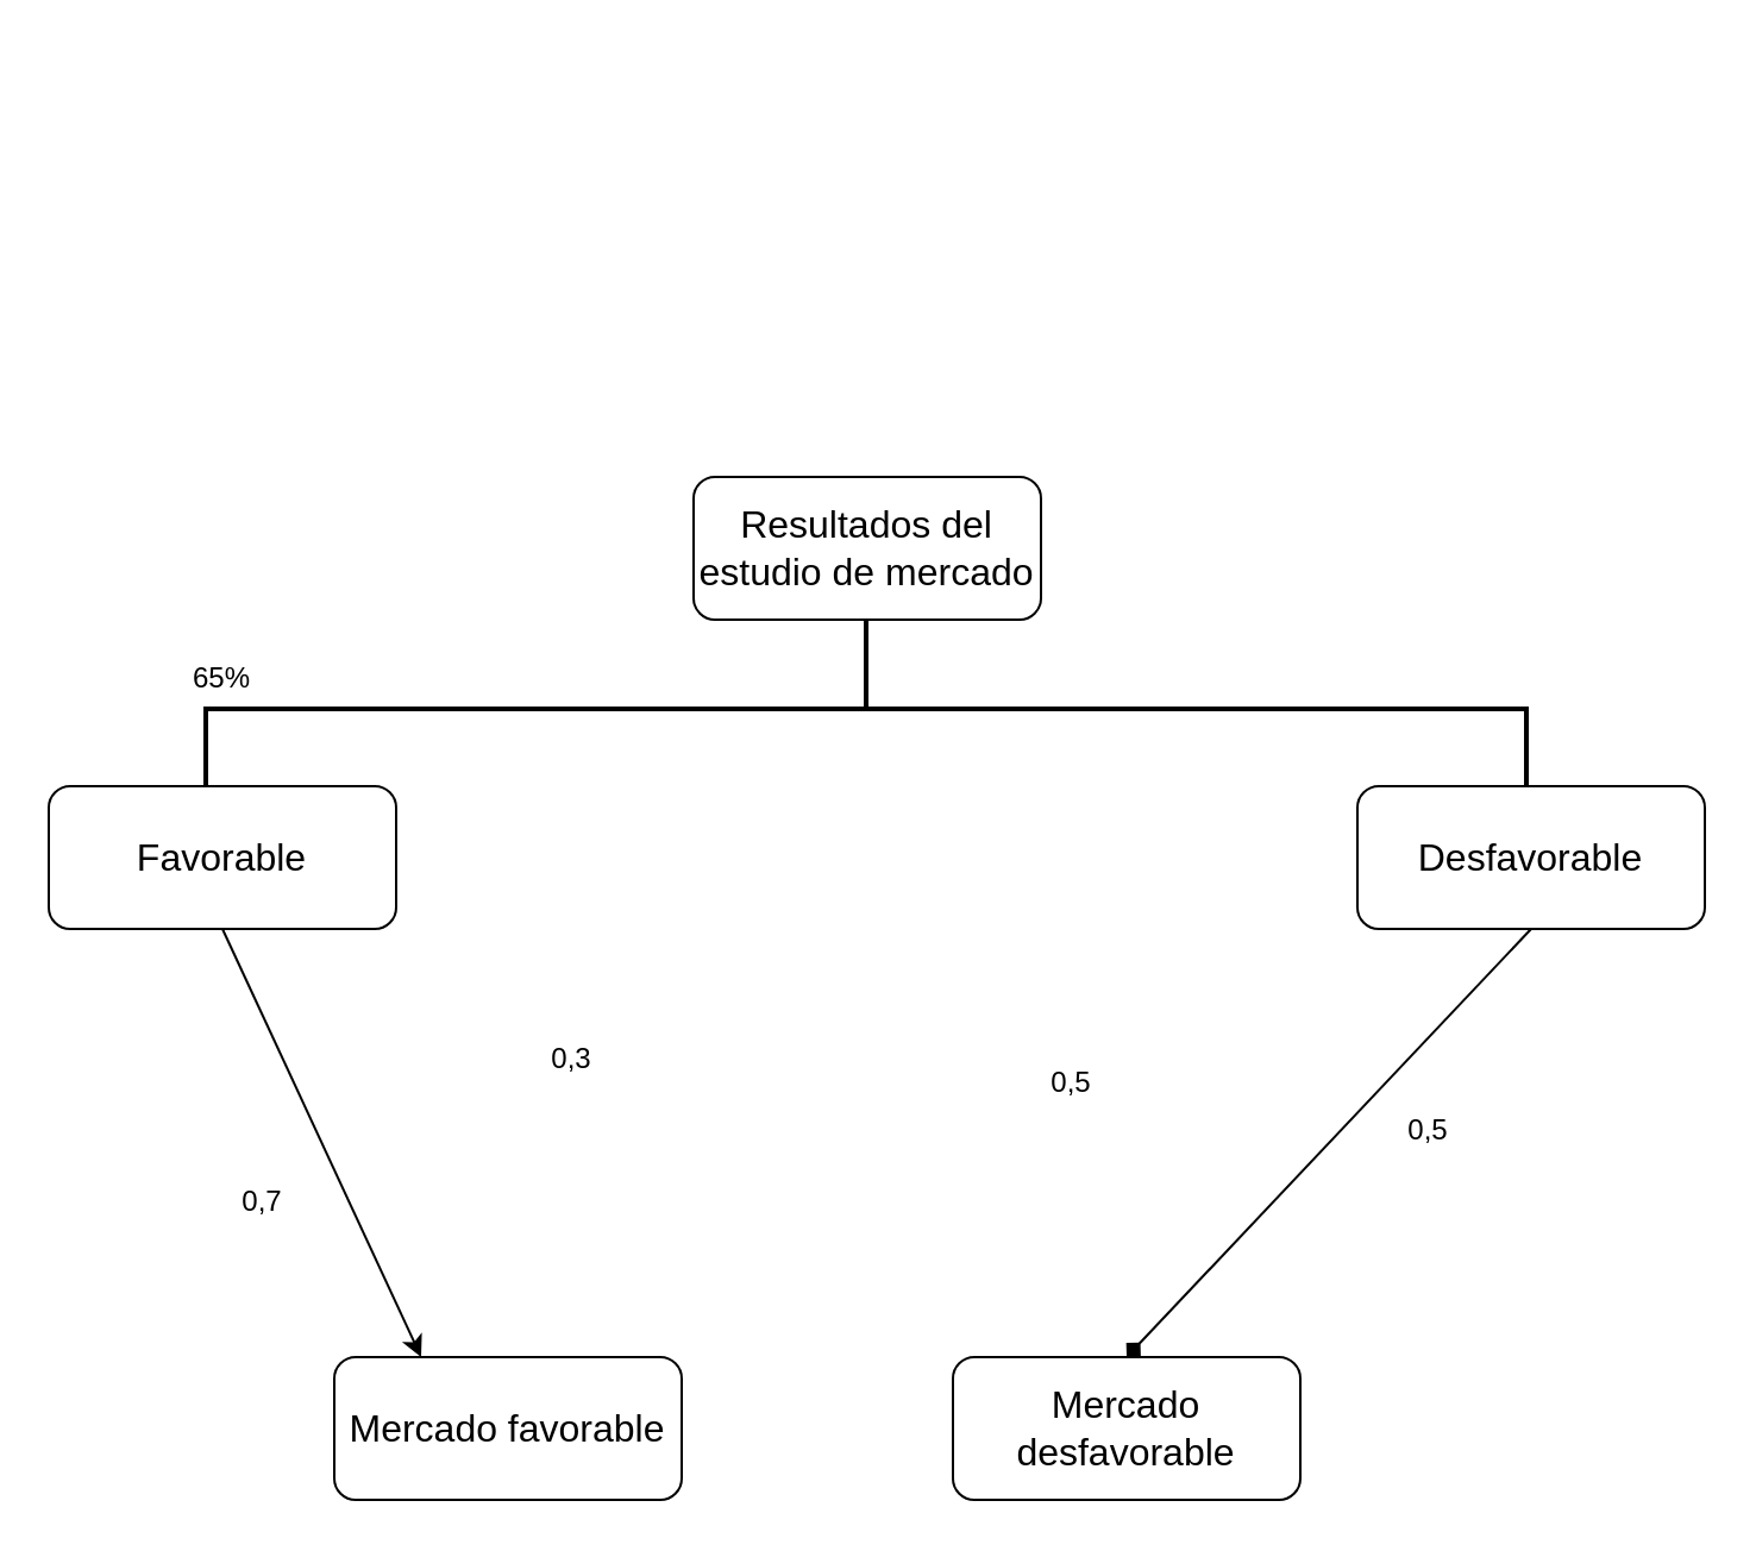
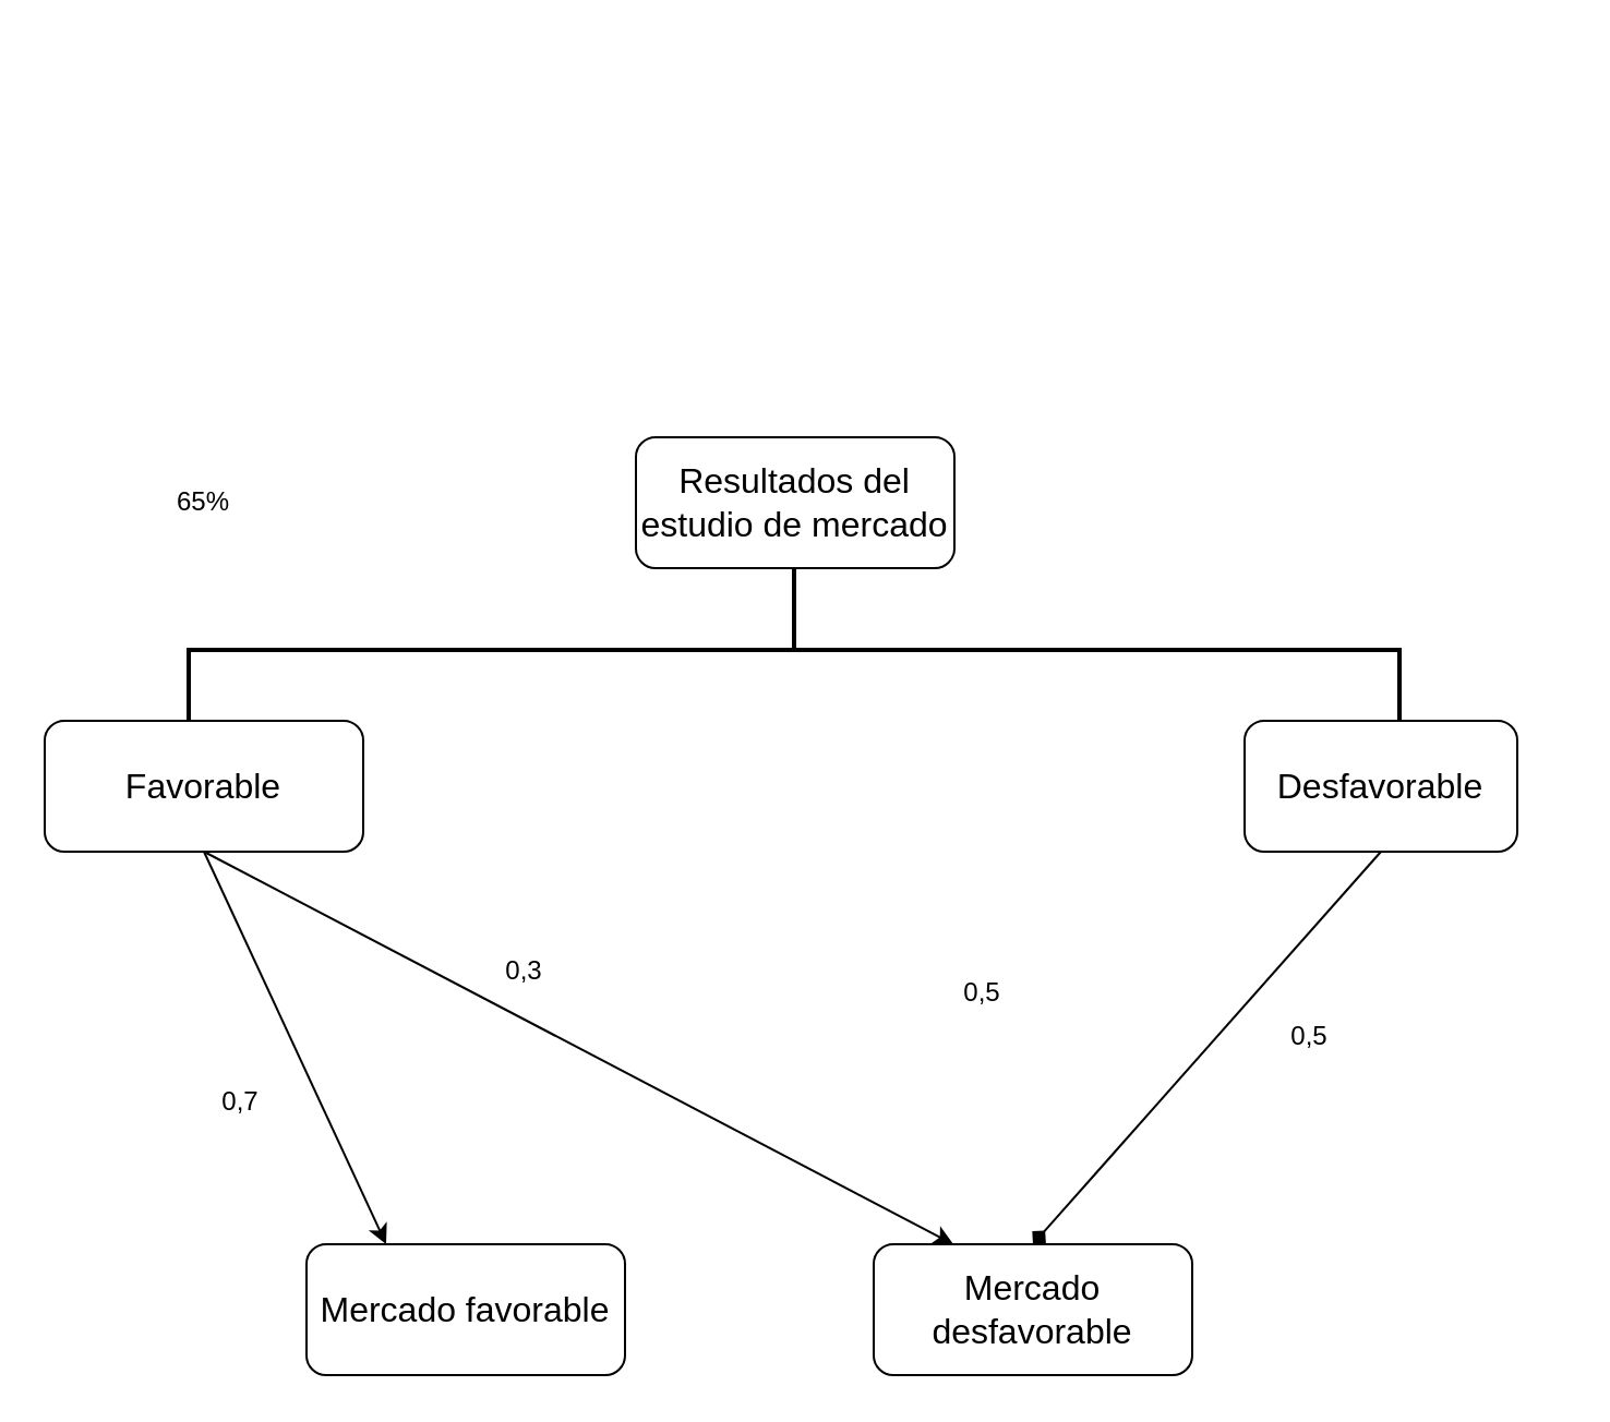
- <mxCell id="6" value="65%" style="text;html=1;align=center;verticalAlign=middle;whiteSpace=wrap;rounded=0;" vertex="1" parent="1"><mxGeometry x="63" y="270" width="60" height="30" as="geometry" /></mxCell>
+ <mxCell id="6" value="65%" style="text;html=1;align=center;verticalAlign=middle;whiteSpace=wrap;rounded=0;" vertex="1" parent="1"><mxGeometry x="63" y="215" width="60" height="30" as="geometry" /></mxCell>
- <mxCell id="5" value="&lt;font size=&quot;3&quot;&gt;Desfavorable&lt;/font&gt;" style="rounded=1;whiteSpace=wrap;html=1;" vertex="1" parent="1"><mxGeometry x="570" y="330" width="146" height="60" as="geometry" /></mxCell>
+ <mxCell id="5" value="&lt;font size=&quot;3&quot;&gt;Desfavorable&lt;/font&gt;" style="rounded=1;whiteSpace=wrap;html=1;" vertex="1" parent="1"><mxGeometry x="570" y="330" width="125" height="60" as="geometry" /></mxCell>
+ <mxCell id="10" value="" style="endArrow=classic;html=1;entryX=0.25;entryY=0;entryDx=0;entryDy=0;exitX=0.5;exitY=1;exitDx=0;exitDy=0;" edge="1" parent="1" source="4" target="8"><mxGeometry width="50" height="50" relative="1" as="geometry"><mxPoint x="103" y="400" as="sourcePoint" /><mxPoint x="187" y="580" as="targetPoint" /></mxGeometry></mxCell>
